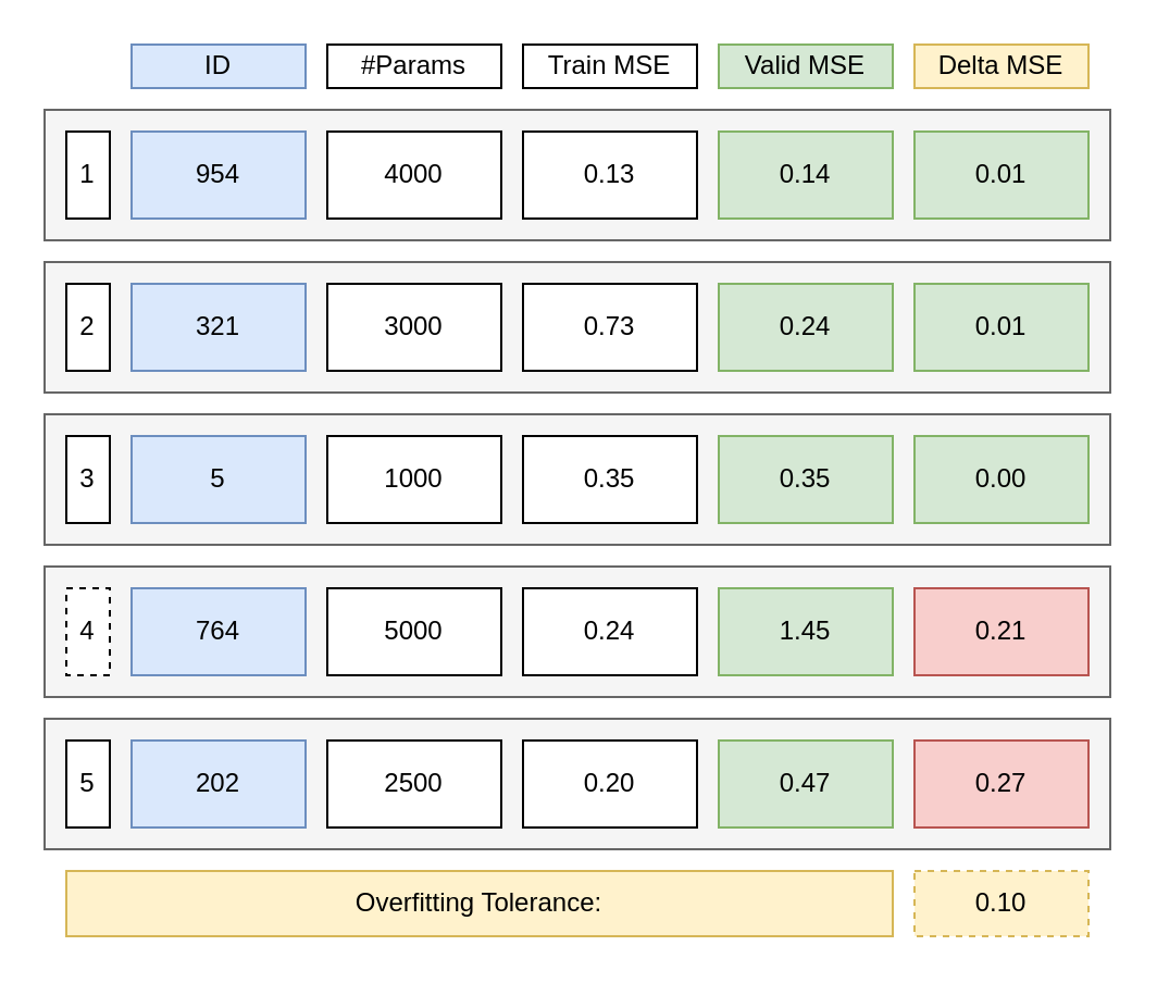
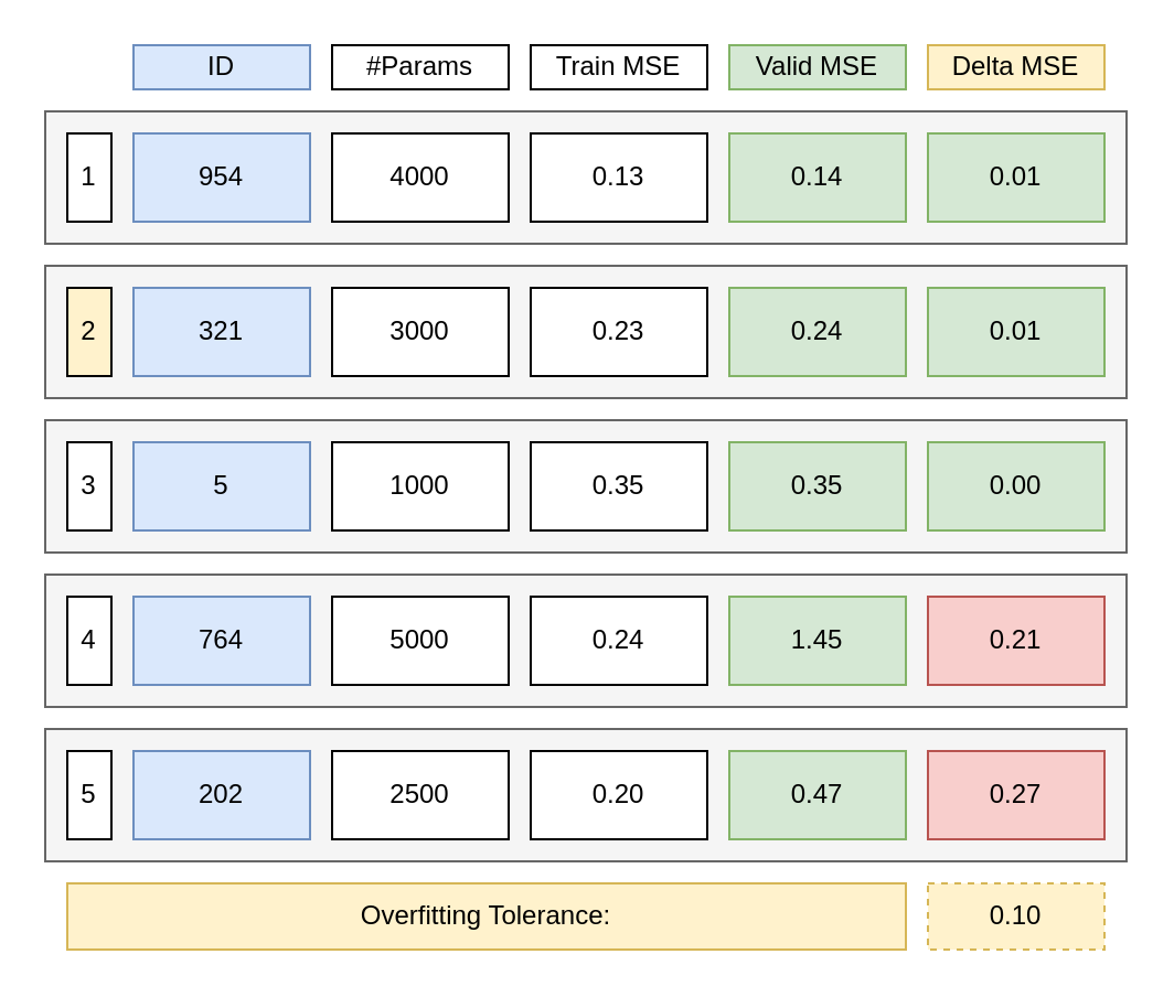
- <mxCell id="38" value="2" style="rounded=0;whiteSpace=wrap;html=1;" vertex="1" parent="1"><mxGeometry x="30" y="130" width="20" height="40" as="geometry" /></mxCell>
+ <mxCell id="38" value="2" style="rounded=0;whiteSpace=wrap;html=1;fillColor=#fff2cc;" vertex="1" parent="1"><mxGeometry x="30" y="130" width="20" height="40" as="geometry" /></mxCell>
- <mxCell id="19" value="0.73" style="rounded=0;whiteSpace=wrap;html=1;" vertex="1" parent="1"><mxGeometry x="240" y="130" width="80" height="40" as="geometry" /></mxCell>
+ <mxCell id="19" value="0.23" style="rounded=0;whiteSpace=wrap;html=1;" vertex="1" parent="1"><mxGeometry x="240" y="130" width="80" height="40" as="geometry" /></mxCell>
- <mxCell id="40" value="4" style="rounded=0;whiteSpace=wrap;html=1;dashed=1;" vertex="1" parent="1"><mxGeometry x="30" y="270" width="20" height="40" as="geometry" /></mxCell>
+ <mxCell id="40" value="4" style="rounded=0;whiteSpace=wrap;html=1;" vertex="1" parent="1"><mxGeometry x="30" y="270" width="20" height="40" as="geometry" /></mxCell>
